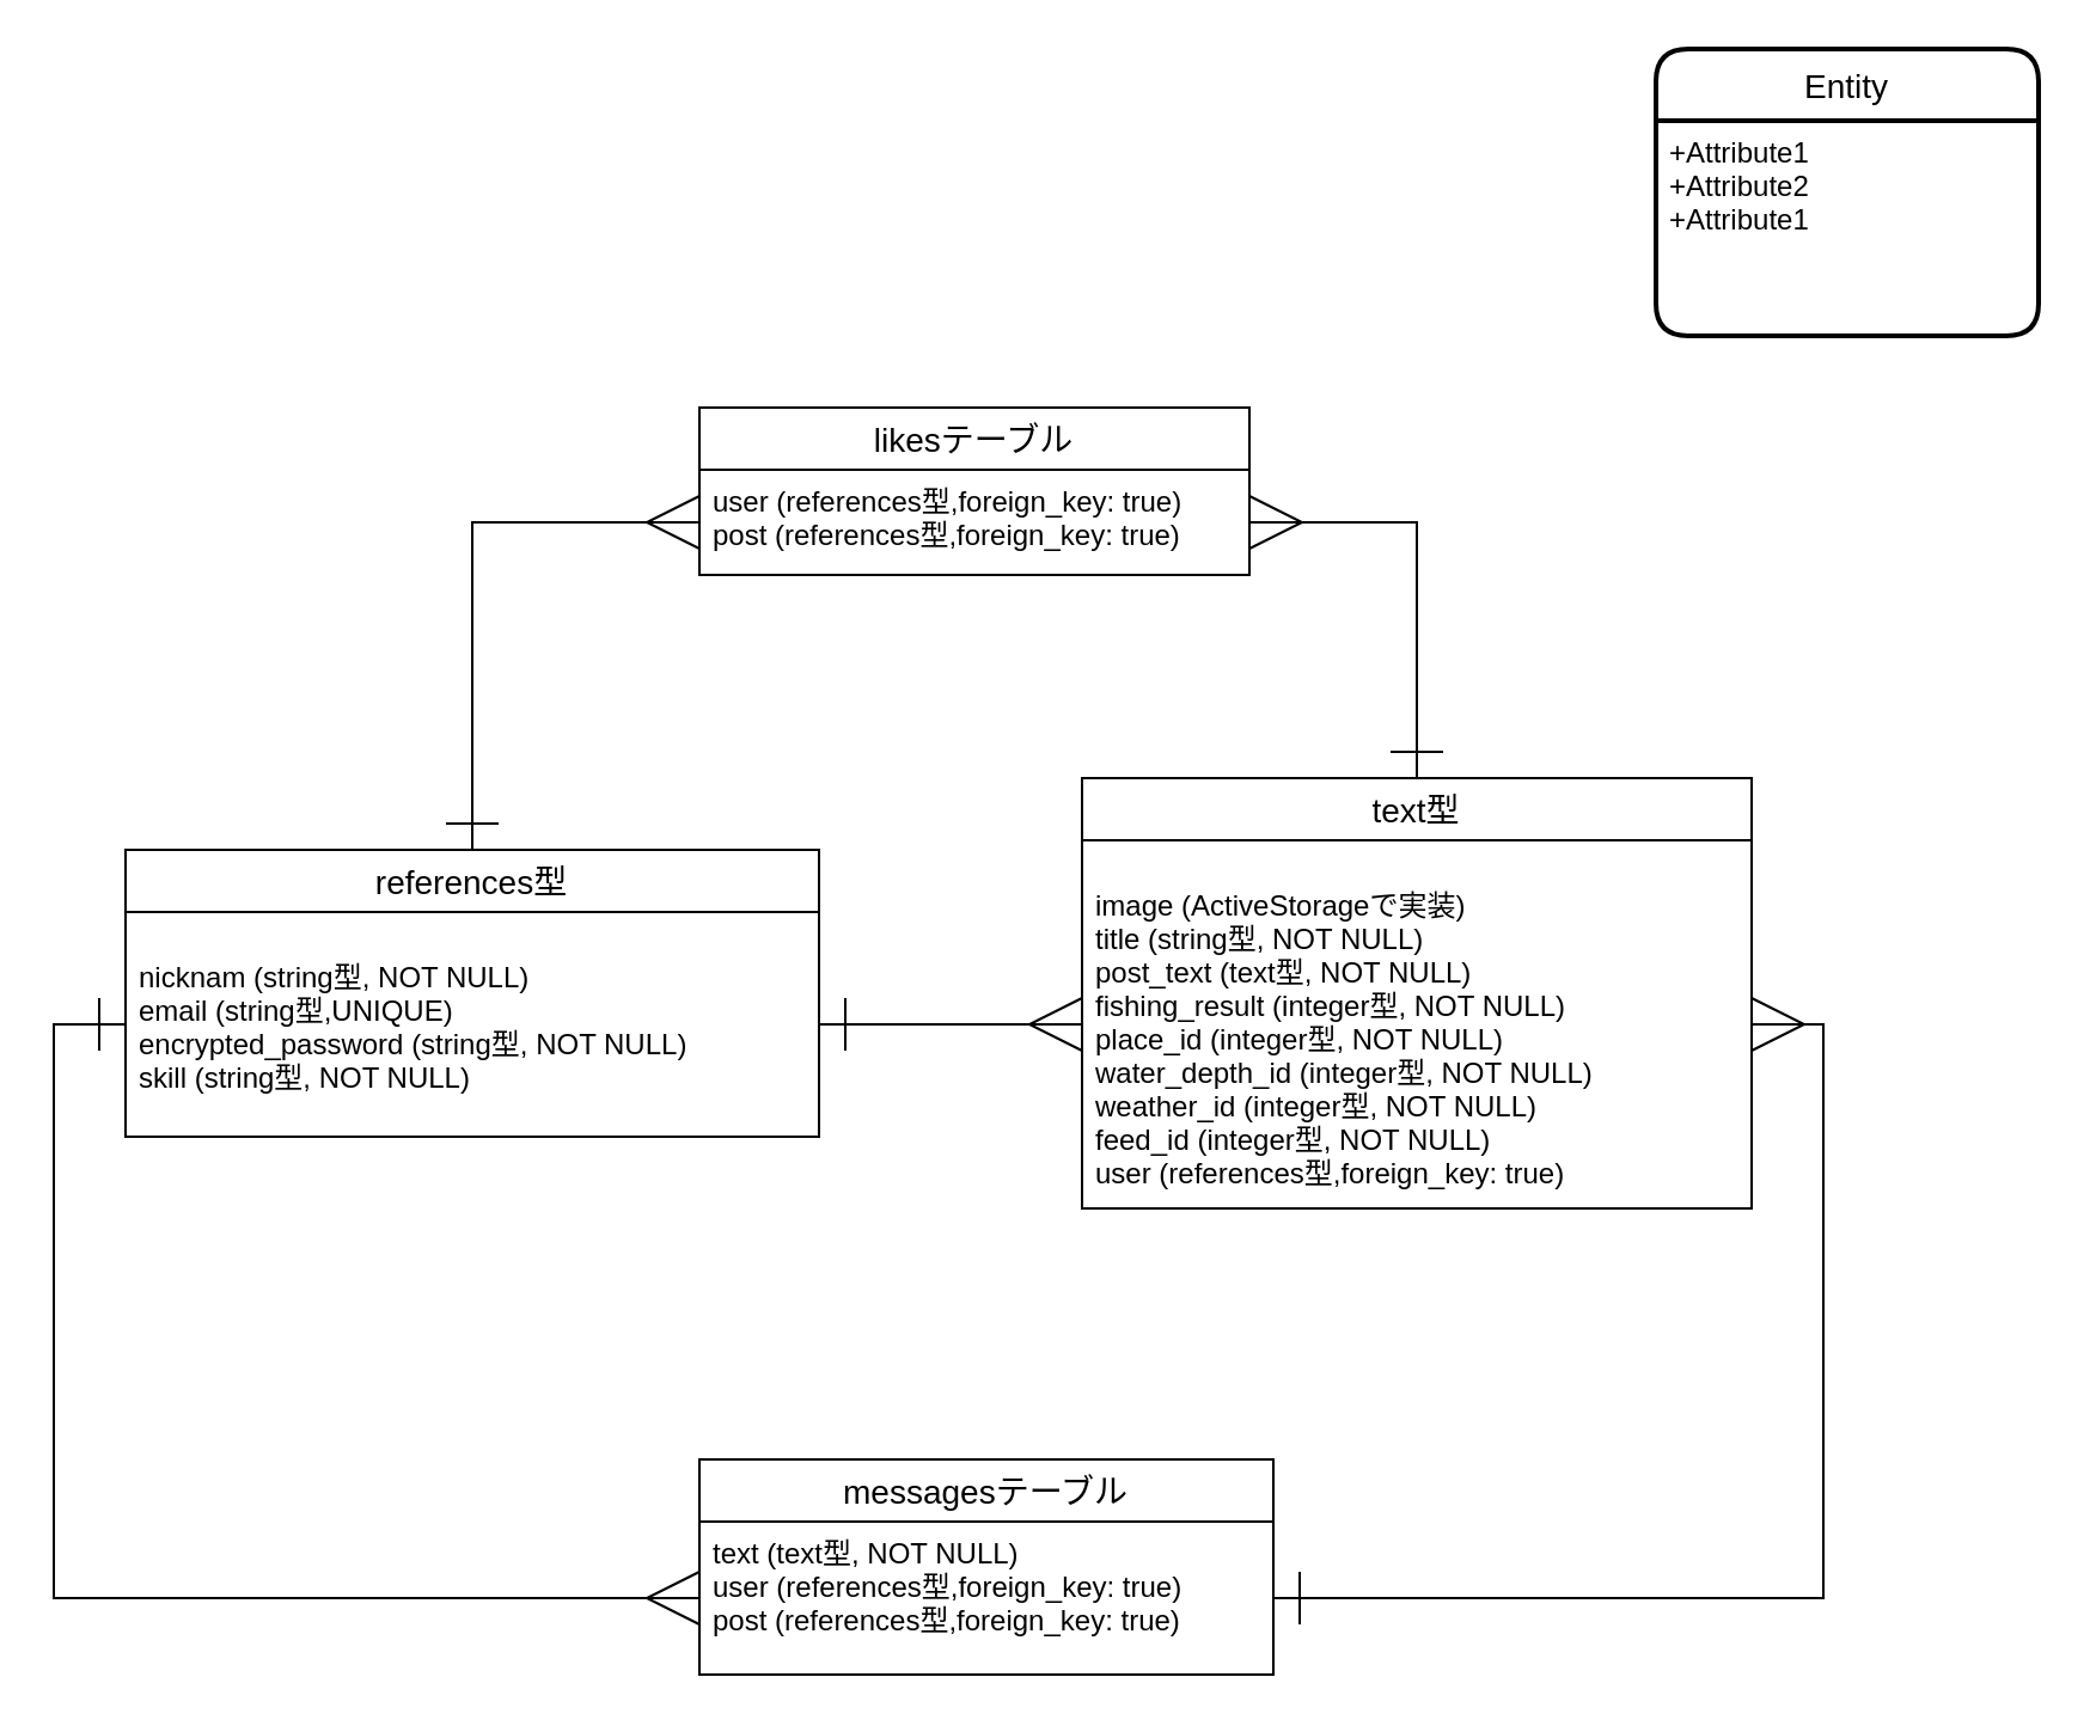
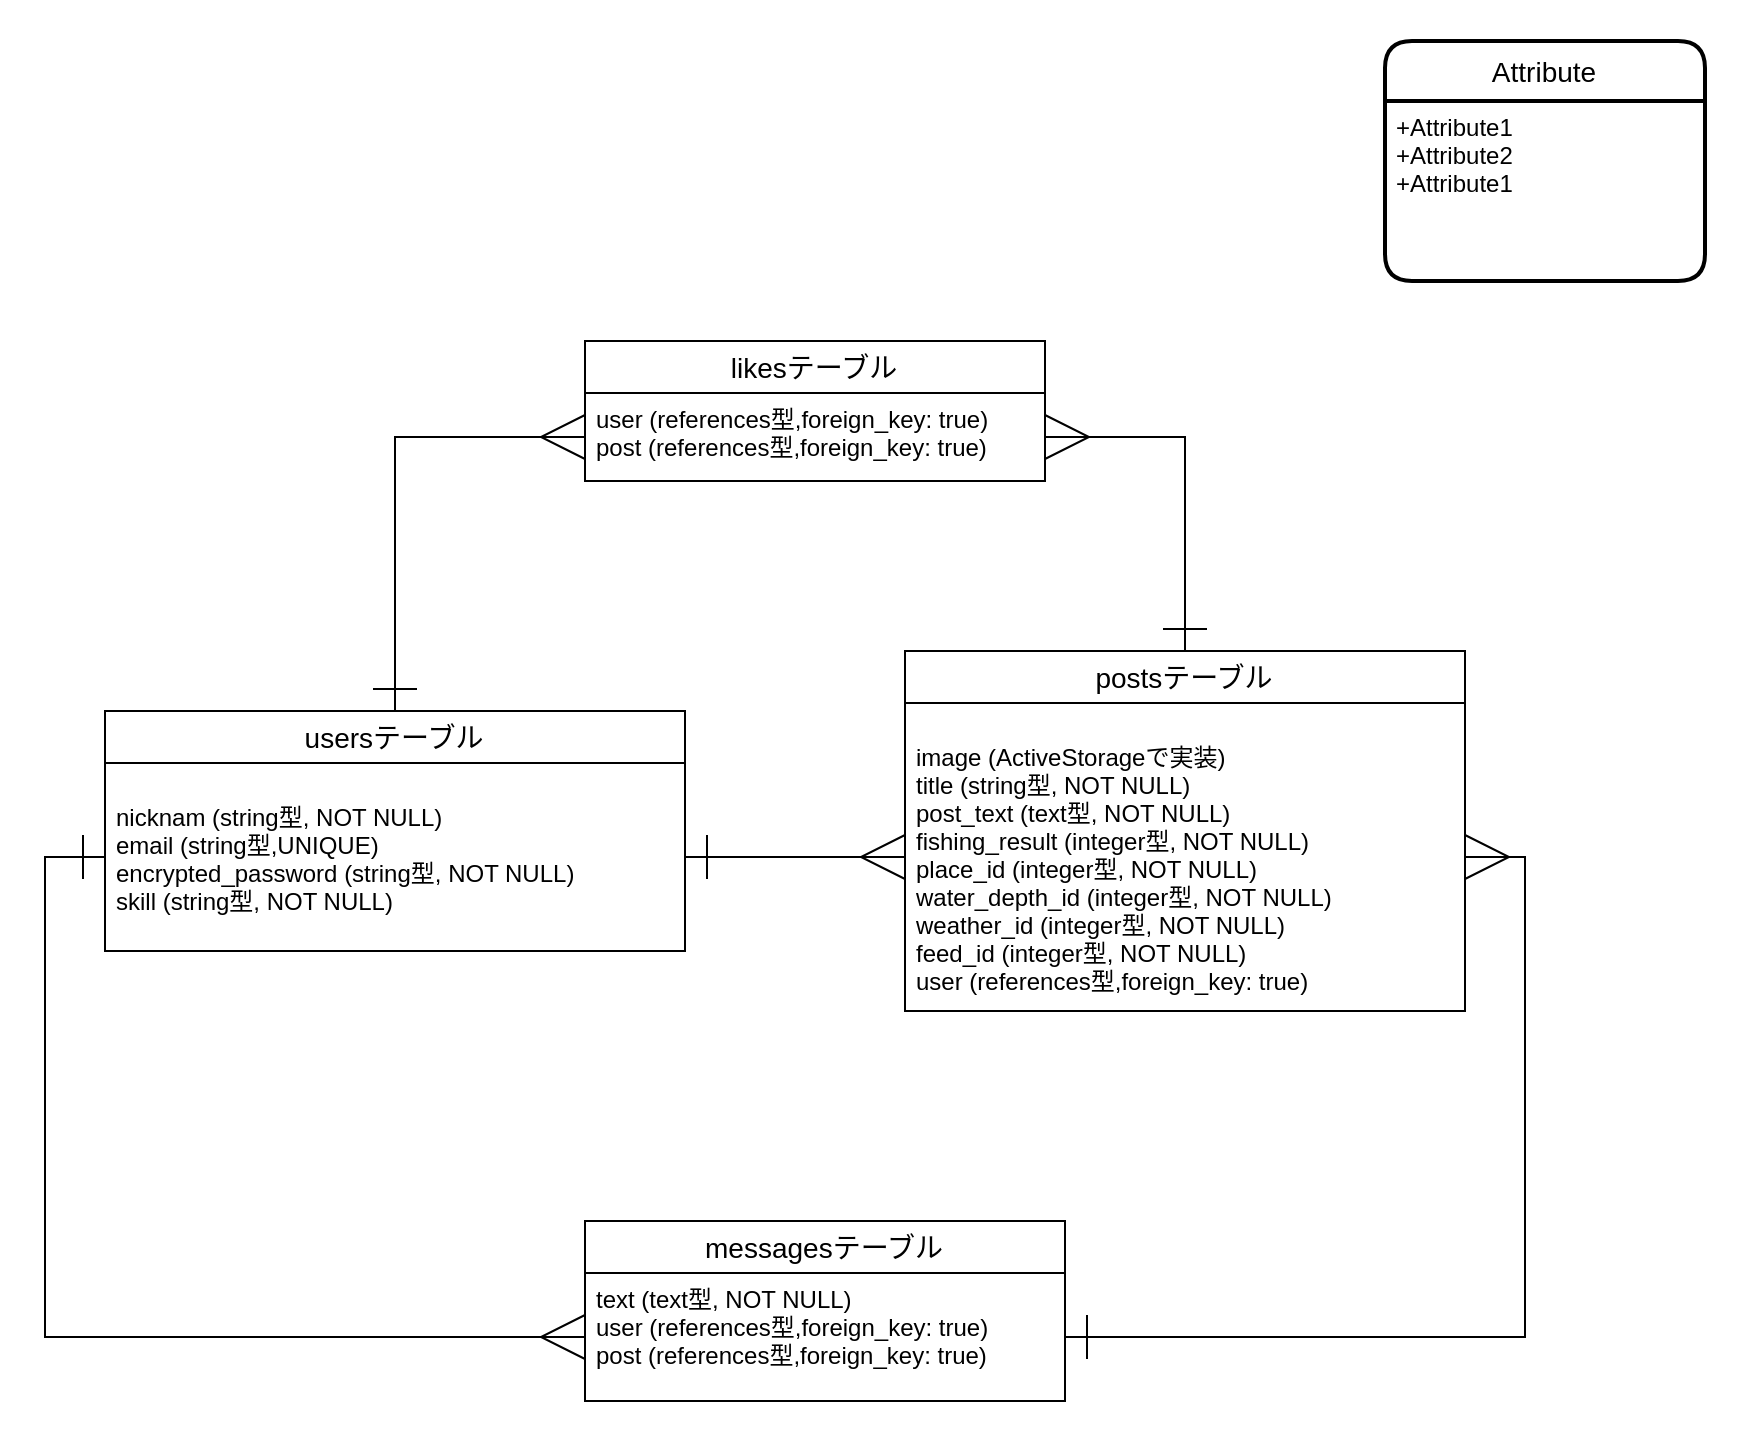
- <mxCell id="15" value="Entity" style="swimlane;childLayout=stackLayout;horizontal=1;startSize=30;horizontalStack=0;rounded=1;fontSize=14;fontStyle=0;strokeWidth=2;resizeParent=0;resizeLast=1;shadow=0;dashed=0;align=center;labelBackgroundColor=#ffffff;fillColor=none;strokeColor=#000000;fontColor=#000000;" vertex="1" parent="1"><mxGeometry x="660" y="20" width="160" height="120" as="geometry"><mxRectangle x="2" y="8" width="62" height="30" as="alternateBounds" /></mxGeometry></mxCell>
+ <mxCell id="15" value="Attribute" style="swimlane;childLayout=stackLayout;horizontal=1;startSize=30;horizontalStack=0;rounded=1;fontSize=14;fontStyle=0;strokeWidth=2;resizeParent=0;resizeLast=1;shadow=0;dashed=0;align=center;labelBackgroundColor=#ffffff;fillColor=none;strokeColor=#000000;fontColor=#000000;" vertex="1" parent="1"><mxGeometry x="660" y="20" width="160" height="120" as="geometry"><mxRectangle x="2" y="8" width="62" height="30" as="alternateBounds" /></mxGeometry></mxCell>
- <mxCell id="4" value="text型" style="swimlane;fontStyle=0;childLayout=stackLayout;horizontal=1;startSize=26;horizontalStack=0;resizeParent=1;resizeParentMax=0;resizeLast=0;collapsible=1;marginBottom=0;align=center;fontSize=14;strokeColor=#000000;fontColor=#000000;labelBorderColor=none;labelBackgroundColor=#ffffff;fillColor=none;" parent="1" vertex="1"><mxGeometry x="420" y="325" width="280" height="180" as="geometry"><mxRectangle x="480" y="185" width="120" height="26" as="alternateBounds" /></mxGeometry></mxCell>
+ <mxCell id="4" value="postsテーブル" style="swimlane;fontStyle=0;childLayout=stackLayout;horizontal=1;startSize=26;horizontalStack=0;resizeParent=1;resizeParentMax=0;resizeLast=0;collapsible=1;marginBottom=0;align=center;fontSize=14;strokeColor=#000000;fontColor=#000000;labelBorderColor=none;labelBackgroundColor=#ffffff;fillColor=none;" parent="1" vertex="1"><mxGeometry x="420" y="325" width="280" height="180" as="geometry"><mxRectangle x="480" y="185" width="120" height="26" as="alternateBounds" /></mxGeometry></mxCell>
- <mxCell id="2" value="references型" style="swimlane;fontStyle=0;childLayout=stackLayout;horizontal=1;startSize=26;horizontalStack=0;resizeParent=1;resizeParentMax=0;resizeLast=0;collapsible=1;marginBottom=0;align=center;fontSize=14;labelBackgroundColor=#ffffff;fillColor=none;strokeColor=#000000;fontColor=#000000;" parent="1" vertex="1"><mxGeometry x="20" y="355" width="290" height="120" as="geometry"><mxRectangle x="80" y="225" width="116" height="26" as="alternateBounds" /></mxGeometry></mxCell>
+ <mxCell id="2" value="usersテーブル" style="swimlane;fontStyle=0;childLayout=stackLayout;horizontal=1;startSize=26;horizontalStack=0;resizeParent=1;resizeParentMax=0;resizeLast=0;collapsible=1;marginBottom=0;align=center;fontSize=14;labelBackgroundColor=#ffffff;fillColor=none;strokeColor=#000000;fontColor=#000000;" parent="1" vertex="1"><mxGeometry x="20" y="355" width="290" height="120" as="geometry"><mxRectangle x="80" y="225" width="116" height="26" as="alternateBounds" /></mxGeometry></mxCell>
